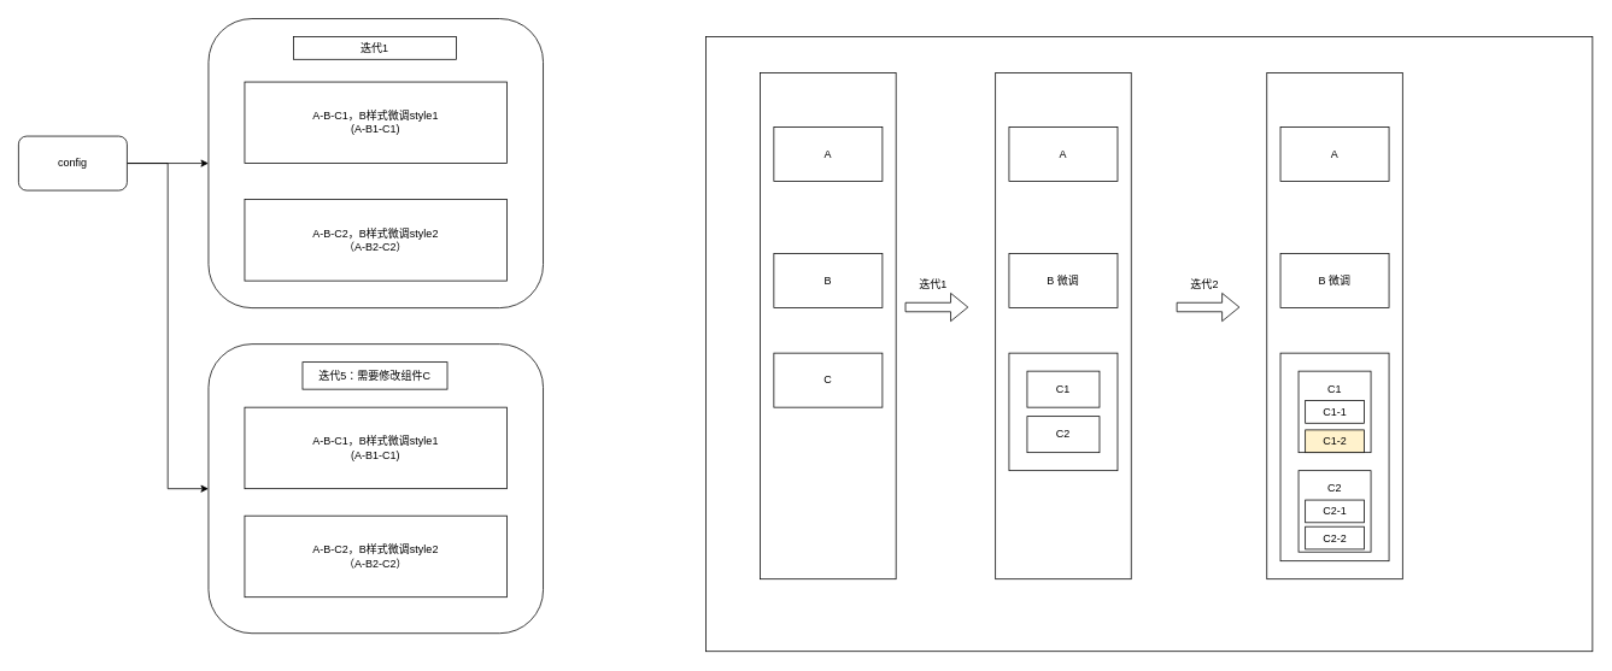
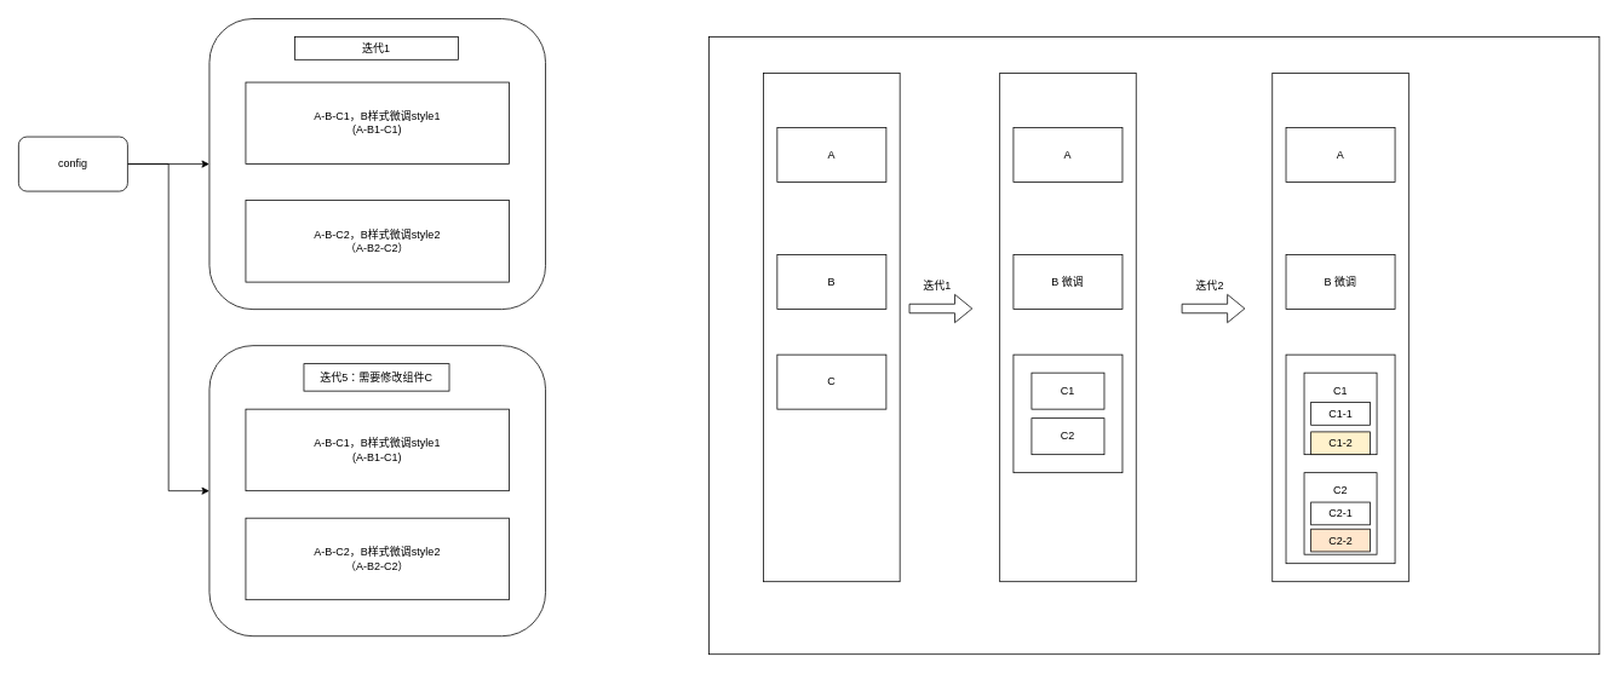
- <mxCell id="39" value="C2-2" style="rounded=0;whiteSpace=wrap;html=1;" vertex="1" parent="1"><mxGeometry x="1442.5" y="582" width="65" height="25" as="geometry" /></mxCell>
+ <mxCell id="39" value="C2-2" style="rounded=0;whiteSpace=wrap;html=1;fillColor=#ffe6cc;" vertex="1" parent="1"><mxGeometry x="1442.5" y="582" width="65" height="25" as="geometry" /></mxCell>
